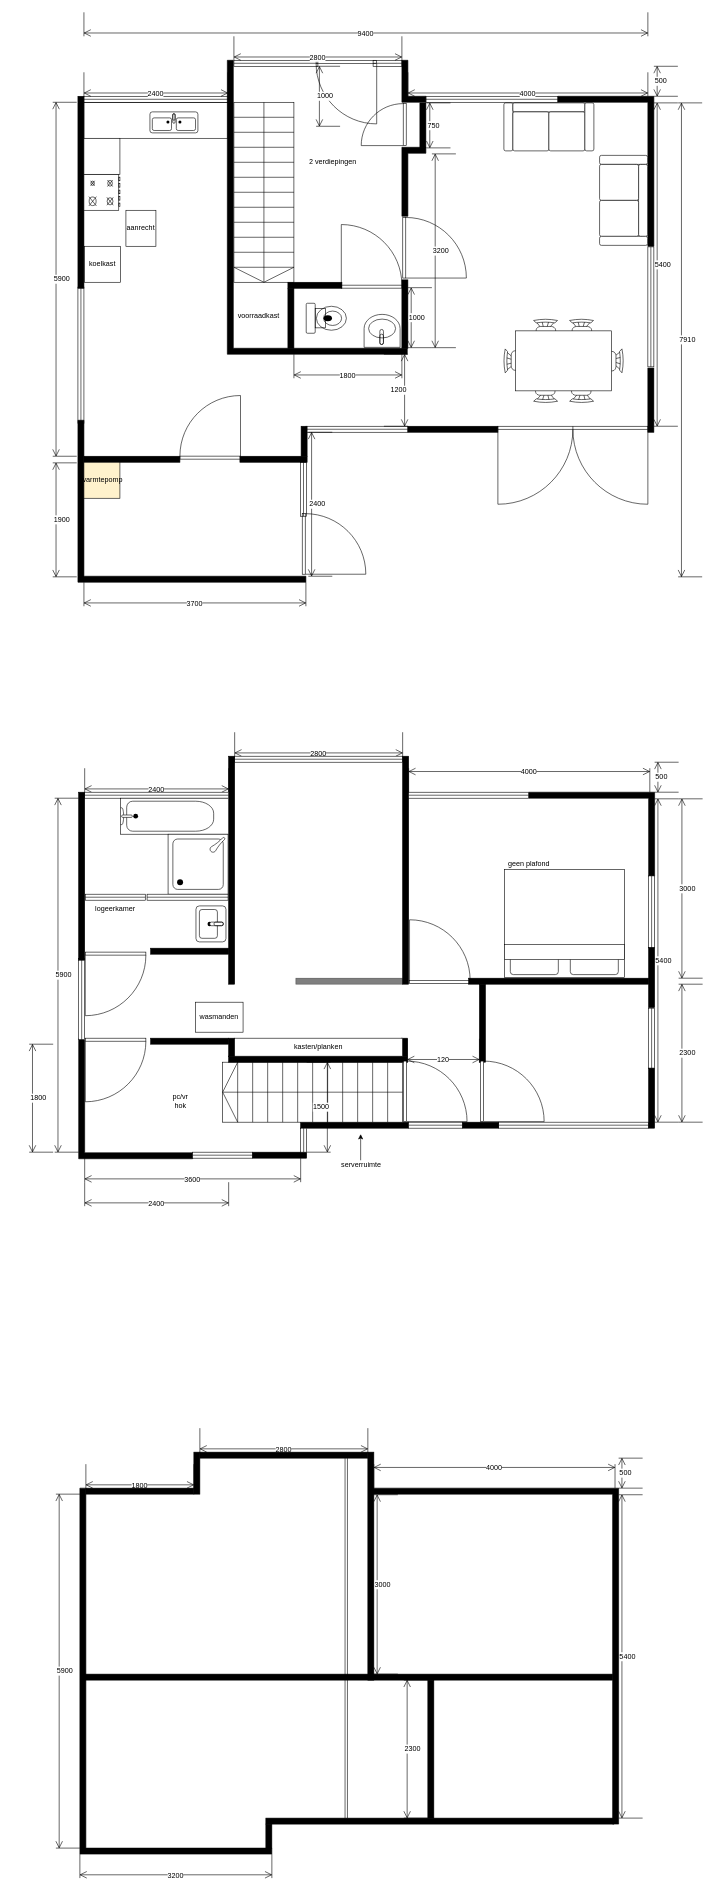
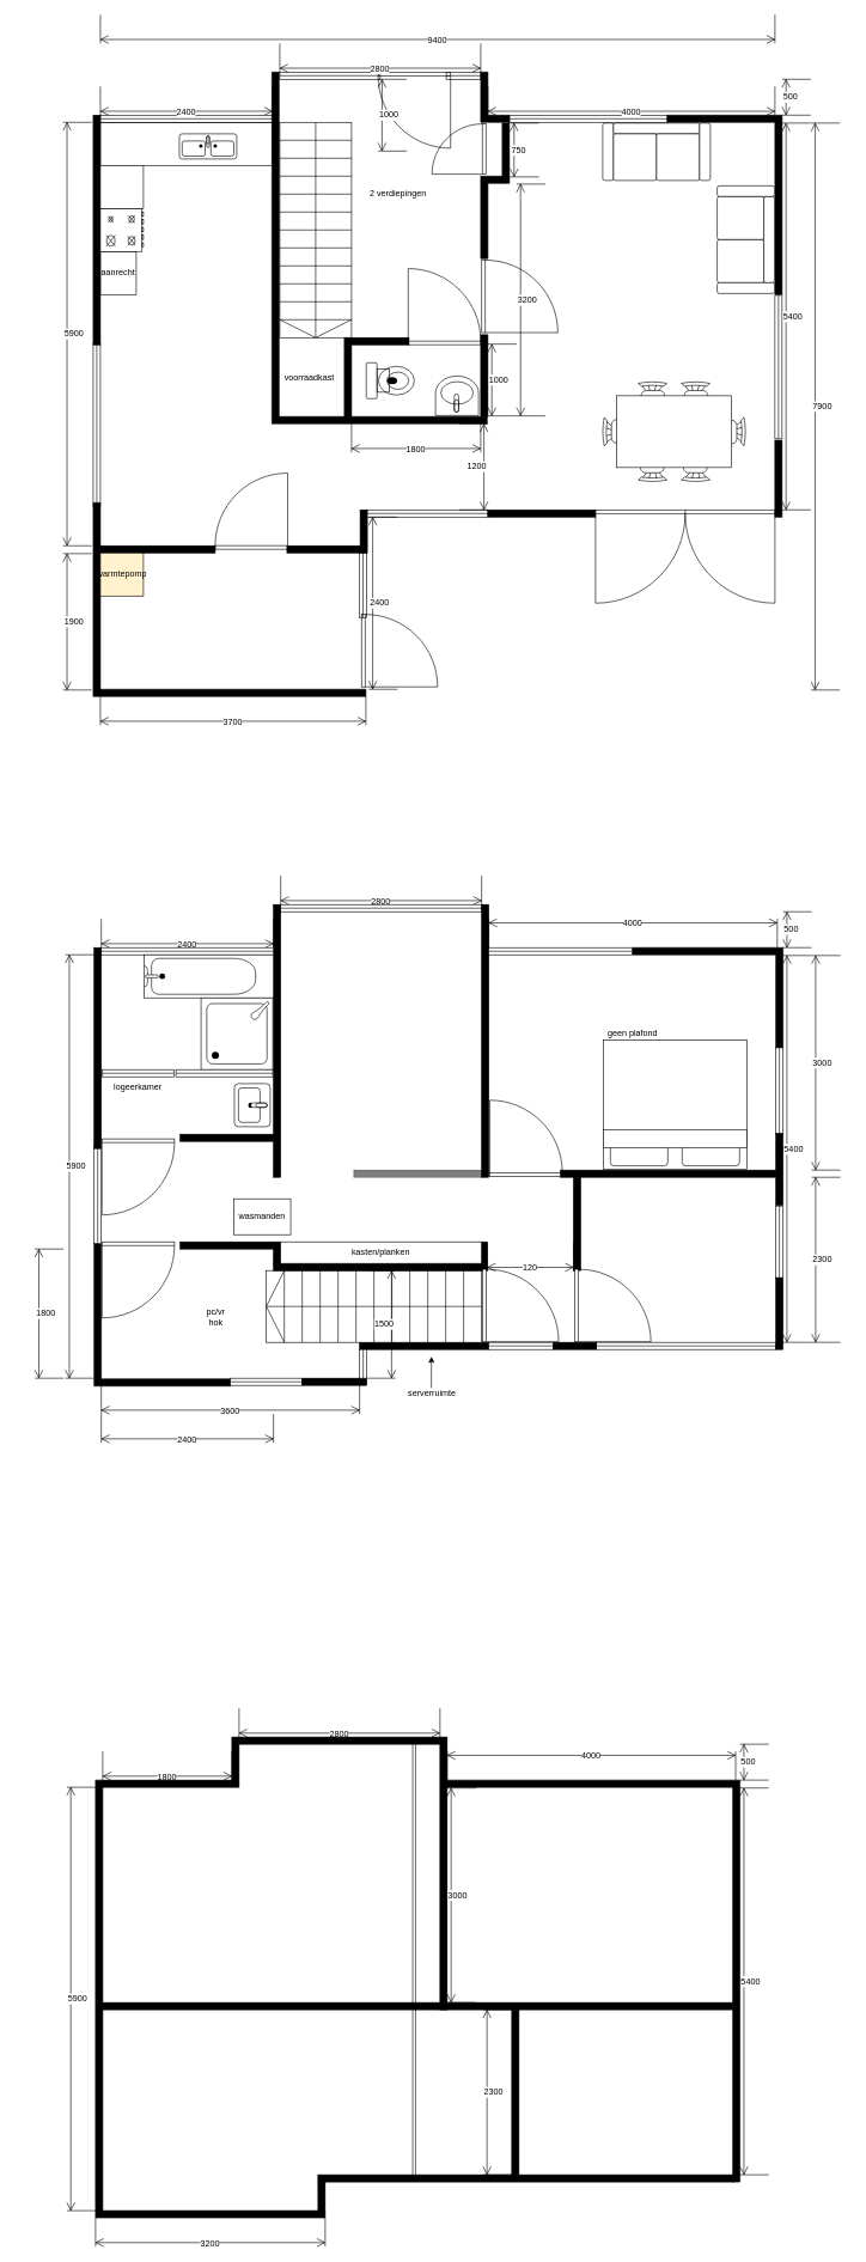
- <mxCell id="6" value="aanrecht" style="rounded=0;whiteSpace=wrap;html=1;fillColor=none;" parent="1" vertex="1"><mxGeometry x="209" y="350" width="50" height="60" as="geometry" /></mxCell>
+ <mxCell id="6" value="aanrecht" style="rounded=0;whiteSpace=wrap;html=1;fillColor=none;" parent="1" vertex="1"><mxGeometry x="139" y="350" width="50" height="60" as="geometry" /></mxCell>
- <mxCell id="5" value="koelkast" style="rounded=0;whiteSpace=wrap;html=1;fillColor=none;" parent="1" vertex="1"><mxGeometry x="140" y="410" width="60" height="60" as="geometry" /></mxCell>
- <mxCell id="38" value="7910" style="shape=dimension;direction=south;whiteSpace=wrap;html=1;align=left;points=[];verticalAlign=middle;labelBackgroundColor=#ffffff;fillColor=none;" parent="1" vertex="1"><mxGeometry x="1129.5" y="171" width="40" height="790" as="geometry" /></mxCell>
+ <mxCell id="38" value="7900" style="shape=dimension;direction=south;whiteSpace=wrap;html=1;align=left;points=[];verticalAlign=middle;labelBackgroundColor=#ffffff;fillColor=none;" parent="1" vertex="1"><mxGeometry x="1129.5" y="171" width="40" height="790" as="geometry" /></mxCell>
